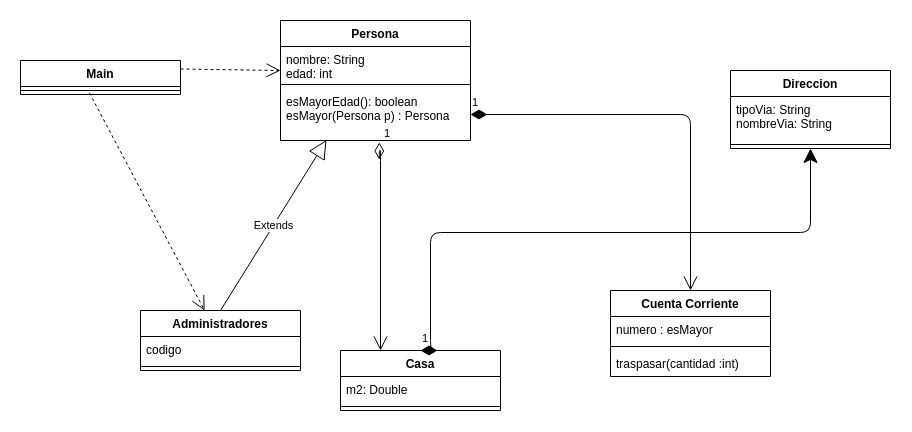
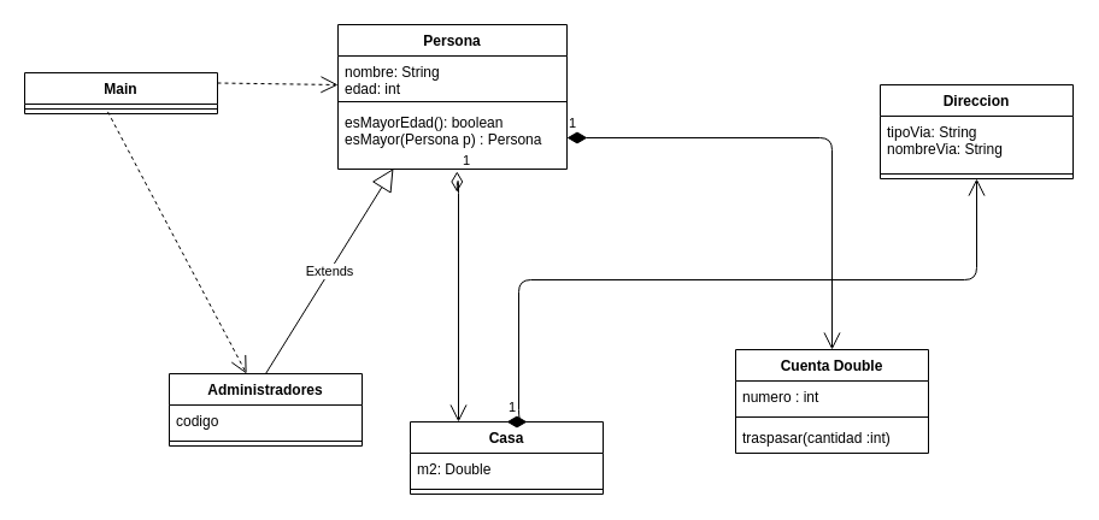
- <mxCell id="18" value="1" style="endArrow=classic;html=1;endSize=12;startArrow=diamondThin;startSize=14;startFill=1;edgeStyle=orthogonalEdgeStyle;align=left;verticalAlign=bottom;exitX=0.5;exitY=0;exitDx=0;exitDy=0;entryX=0.5;entryY=1;entryDx=0;entryDy=0;" parent="1" source="15" target="7" edge="1"><mxGeometry x="-1" y="3" relative="1" as="geometry"><mxPoint x="470" y="230" as="sourcePoint" /><mxPoint x="630" y="230" as="targetPoint" /><Array as="points"><mxPoint x="430" y="232" /><mxPoint x="810" y="232" /></Array></mxGeometry></mxCell>
+ <mxCell id="18" value="1" style="endArrow=open;html=1;endSize=12;startArrow=diamondThin;startSize=14;startFill=1;edgeStyle=orthogonalEdgeStyle;align=left;verticalAlign=bottom;exitX=0.5;exitY=0;exitDx=0;exitDy=0;entryX=0.5;entryY=1;entryDx=0;entryDy=0;" parent="1" source="15" target="7" edge="1"><mxGeometry x="-1" y="3" relative="1" as="geometry"><mxPoint x="470" y="230" as="sourcePoint" /><mxPoint x="630" y="230" as="targetPoint" /><Array as="points"><mxPoint x="430" y="232" /><mxPoint x="810" y="232" /></Array></mxGeometry></mxCell>
- <mxCell id="10" value="Cuenta Corriente" style="swimlane;fontStyle=1;align=center;verticalAlign=top;childLayout=stackLayout;horizontal=1;startSize=26;horizontalStack=0;resizeParent=1;resizeParentMax=0;resizeLast=0;collapsible=1;marginBottom=0;" parent="1" vertex="1"><mxGeometry x="610" y="290" width="160" height="86" as="geometry" /></mxCell>
+ <mxCell id="10" value="Cuenta Double" style="swimlane;fontStyle=1;align=center;verticalAlign=top;childLayout=stackLayout;horizontal=1;startSize=26;horizontalStack=0;resizeParent=1;resizeParentMax=0;resizeLast=0;collapsible=1;marginBottom=0;" parent="1" vertex="1"><mxGeometry x="610" y="290" width="160" height="86" as="geometry" /></mxCell>
- <mxCell id="11" value="numero : esMayor" style="text;strokeColor=none;fillColor=none;align=left;verticalAlign=top;spacingLeft=4;spacingRight=4;overflow=hidden;rotatable=0;points=[[0,0.5],[1,0.5]];portConstraint=eastwest;" parent="10" vertex="1"><mxGeometry y="26" width="160" height="26" as="geometry" /></mxCell>
+ <mxCell id="11" value="numero : int" style="text;strokeColor=none;fillColor=none;align=left;verticalAlign=top;spacingLeft=4;spacingRight=4;overflow=hidden;rotatable=0;points=[[0,0.5],[1,0.5]];portConstraint=eastwest;" parent="10" vertex="1"><mxGeometry y="26" width="160" height="26" as="geometry" /></mxCell>
